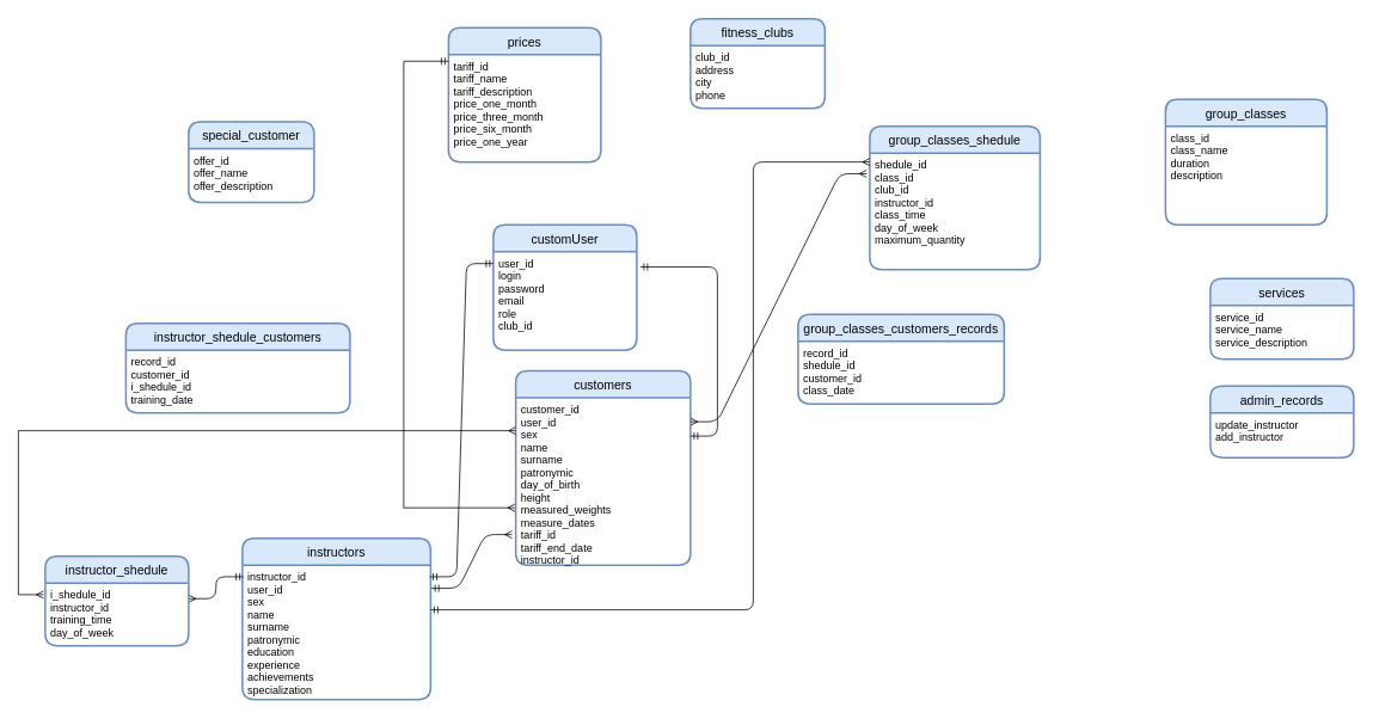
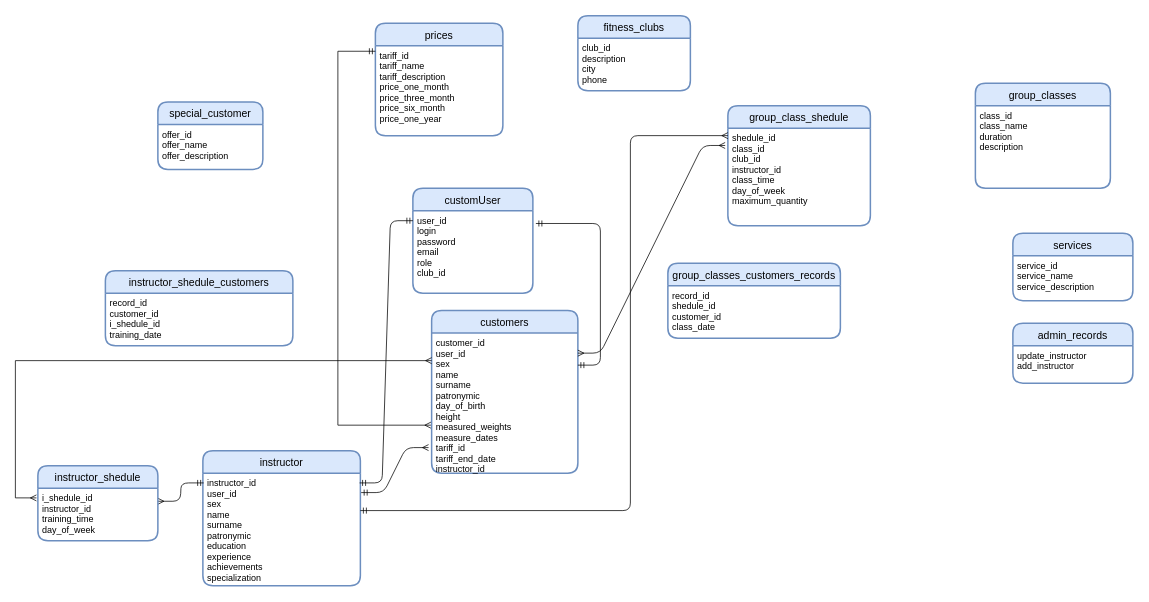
- <mxCell id="7" value="club_id&#10;address&#10;city&#10;phone&#10;" style="align=left;strokeColor=none;fillColor=none;spacingLeft=4;fontSize=12;verticalAlign=top;resizable=0;rotatable=0;part=1;" parent="6" vertex="1"><mxGeometry y="30" width="150" height="70" as="geometry" /></mxCell>
+ <mxCell id="7" value="club_id&#10;description&#10;city&#10;phone&#10;" style="align=left;strokeColor=none;fillColor=none;spacingLeft=4;fontSize=12;verticalAlign=top;resizable=0;rotatable=0;part=1;" parent="6" vertex="1"><mxGeometry y="30" width="150" height="70" as="geometry" /></mxCell>
- <mxCell id="19" value="group_classes_shedule" style="swimlane;childLayout=stackLayout;horizontal=1;startSize=30;horizontalStack=0;rounded=1;fontSize=14;fontStyle=0;strokeWidth=2;resizeParent=0;resizeLast=1;shadow=0;dashed=0;align=center;fillColor=#dae8fc;strokeColor=#6c8ebf;" parent="1" vertex="1"><mxGeometry x="970" y="140" width="190" height="160" as="geometry" /></mxCell>
+ <mxCell id="19" value="group_class_shedule" style="swimlane;childLayout=stackLayout;horizontal=1;startSize=30;horizontalStack=0;rounded=1;fontSize=14;fontStyle=0;strokeWidth=2;resizeParent=0;resizeLast=1;shadow=0;dashed=0;align=center;fillColor=#dae8fc;strokeColor=#6c8ebf;" parent="1" vertex="1"><mxGeometry x="970" y="140" width="190" height="160" as="geometry" /></mxCell>
- <mxCell id="14" value="instructors" style="swimlane;childLayout=stackLayout;horizontal=1;startSize=30;horizontalStack=0;rounded=1;fontSize=14;fontStyle=0;strokeWidth=2;resizeParent=0;resizeLast=1;shadow=0;dashed=0;align=center;fillColor=#dae8fc;strokeColor=#6c8ebf;" parent="1" vertex="1"><mxGeometry x="270" y="600" width="210" height="180" as="geometry" /></mxCell>
+ <mxCell id="14" value="instructor" style="swimlane;childLayout=stackLayout;horizontal=1;startSize=30;horizontalStack=0;rounded=1;fontSize=14;fontStyle=0;strokeWidth=2;resizeParent=0;resizeLast=1;shadow=0;dashed=0;align=center;fillColor=#dae8fc;strokeColor=#6c8ebf;" parent="1" vertex="1"><mxGeometry x="270" y="600" width="210" height="180" as="geometry" /></mxCell>
